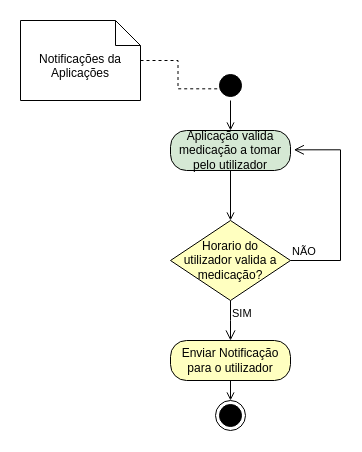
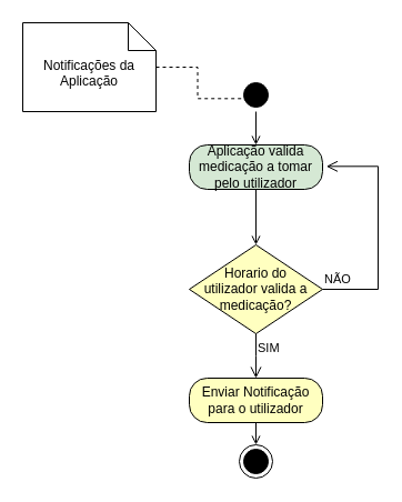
- <mxCell id="2" value="Notificações da Aplicações" style="shape=note2;boundedLbl=1;whiteSpace=wrap;html=1;size=25;verticalAlign=top;align=center;" parent="1" vertex="1"><mxGeometry x="20" y="20" width="120" height="80" as="geometry" /></mxCell>
+ <mxCell id="2" value="Notificações da Aplicação" style="shape=note2;boundedLbl=1;whiteSpace=wrap;html=1;size=25;verticalAlign=top;align=center;" parent="1" vertex="1"><mxGeometry x="20" y="20" width="120" height="80" as="geometry" /></mxCell>
